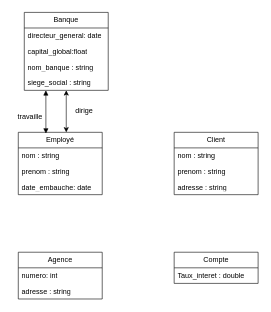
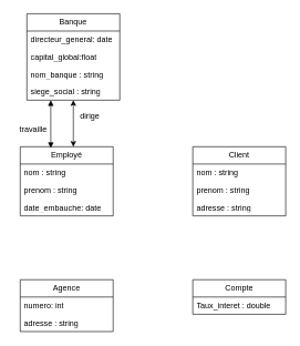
- <mxCell id="23" value="dirige" style="text;html=1;strokeColor=none;fillColor=none;align=center;verticalAlign=middle;whiteSpace=wrap;rounded=0;" vertex="1" parent="1"><mxGeometry x="110" y="170" width="60" height="30" as="geometry" /></mxCell>
+ <mxCell id="23" value="dirige" style="text;html=1;strokeColor=none;fillColor=none;align=center;verticalAlign=middle;whiteSpace=wrap;rounded=0;" vertex="1" parent="1"><mxGeometry x="105" y="160" width="60" height="30" as="geometry" /></mxCell>
